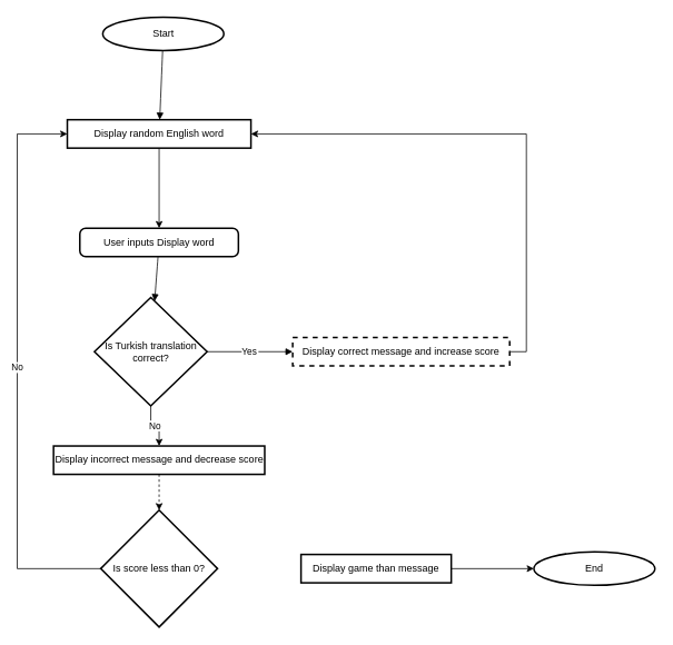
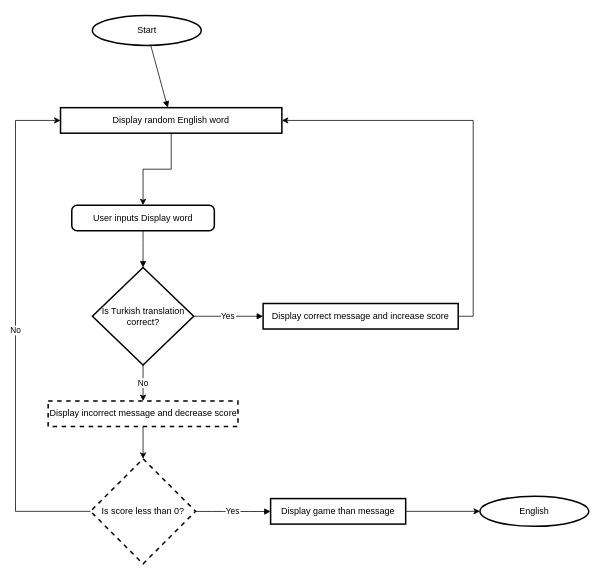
- <mxCell id="4" value="Display random English word" style="whiteSpace=wrap;strokeWidth=2;" parent="1" vertex="1"><mxGeometry x="80" y="143" width="220" height="34" as="geometry" /></mxCell>
+ <mxCell id="4" value="Display random English word" style="whiteSpace=wrap;strokeWidth=2;" parent="1" vertex="1"><mxGeometry x="80" y="143" width="295" height="34" as="geometry" /></mxCell>
- <mxCell id="7" value="Is Turkish translation correct?" style="rhombus;strokeWidth=2;whiteSpace=wrap;" parent="1" vertex="1"><mxGeometry x="112.5" y="356" width="135" height="130" as="geometry" /></mxCell>
+ <mxCell id="7" value="Is Turkish translation correct?" style="rhombus;strokeWidth=2;whiteSpace=wrap;" parent="1" vertex="1"><mxGeometry x="122.5" y="356" width="135" height="130" as="geometry" /></mxCell>
- <mxCell id="9" value="Display correct message and increase score" style="whiteSpace=wrap;strokeWidth=2;dashed=1;" parent="1" vertex="1"><mxGeometry x="350" y="404" width="260" height="34" as="geometry" /></mxCell>
+ <mxCell id="9" value="Display correct message and increase score" style="whiteSpace=wrap;strokeWidth=2;" parent="1" vertex="1"><mxGeometry x="350" y="404" width="260" height="34" as="geometry" /></mxCell>
- <mxCell id="11" value="Display incorrect message and decrease score" style="whiteSpace=wrap;strokeWidth=2;" parent="1" vertex="1"><mxGeometry x="63.5" y="534" width="253" height="34" as="geometry" /></mxCell>
+ <mxCell id="11" value="Display incorrect message and decrease score" style="whiteSpace=wrap;strokeWidth=2;dashed=1;" parent="1" vertex="1"><mxGeometry x="63.5" y="534" width="253" height="34" as="geometry" /></mxCell>
- <mxCell id="10" style="edgeStyle=orthogonalEdgeStyle;rounded=0;orthogonalLoop=1;jettySize=auto;html=1;dashed=1;" edge="1" parent="1" source="11" target="13"><mxGeometry relative="1" as="geometry" /></mxCell>
+ <mxCell id="10" style="edgeStyle=orthogonalEdgeStyle;rounded=0;orthogonalLoop=1;jettySize=auto;html=1;" edge="1" parent="1" source="11" target="13"><mxGeometry relative="1" as="geometry" /></mxCell>
- <mxCell id="13" value="Is score less than 0?" style="rhombus;strokeWidth=2;whiteSpace=wrap;" parent="1" vertex="1"><mxGeometry x="120" y="611" width="140" height="140" as="geometry" /></mxCell>
+ <mxCell id="13" value="Is score less than 0?" style="rhombus;strokeWidth=2;whiteSpace=wrap;dashed=1;" parent="1" vertex="1"><mxGeometry x="120" y="611" width="140" height="140" as="geometry" /></mxCell>
+ <mxCell id="19" value="Yes" style="curved=1;startArrow=none;endArrow=block;exitX=0.999;exitY=0.501;entryX=0.002;entryY=0.507;" parent="1" source="13" target="15" edge="1"><mxGeometry relative="1" as="geometry"><Array as="points" /></mxGeometry></mxCell>
- <mxCell id="20" value="End" style="whiteSpace=wrap;strokeWidth=2;shape=ellipse;perimeter=ellipsePerimeter;html=1;" vertex="1" parent="1"><mxGeometry x="639" y="661" width="145" height="40" as="geometry" /></mxCell>
+ <mxCell id="20" value="English" style="whiteSpace=wrap;strokeWidth=2;shape=ellipse;perimeter=ellipsePerimeter;html=1;" vertex="1" parent="1"><mxGeometry x="639" y="661" width="145" height="40" as="geometry" /></mxCell>
